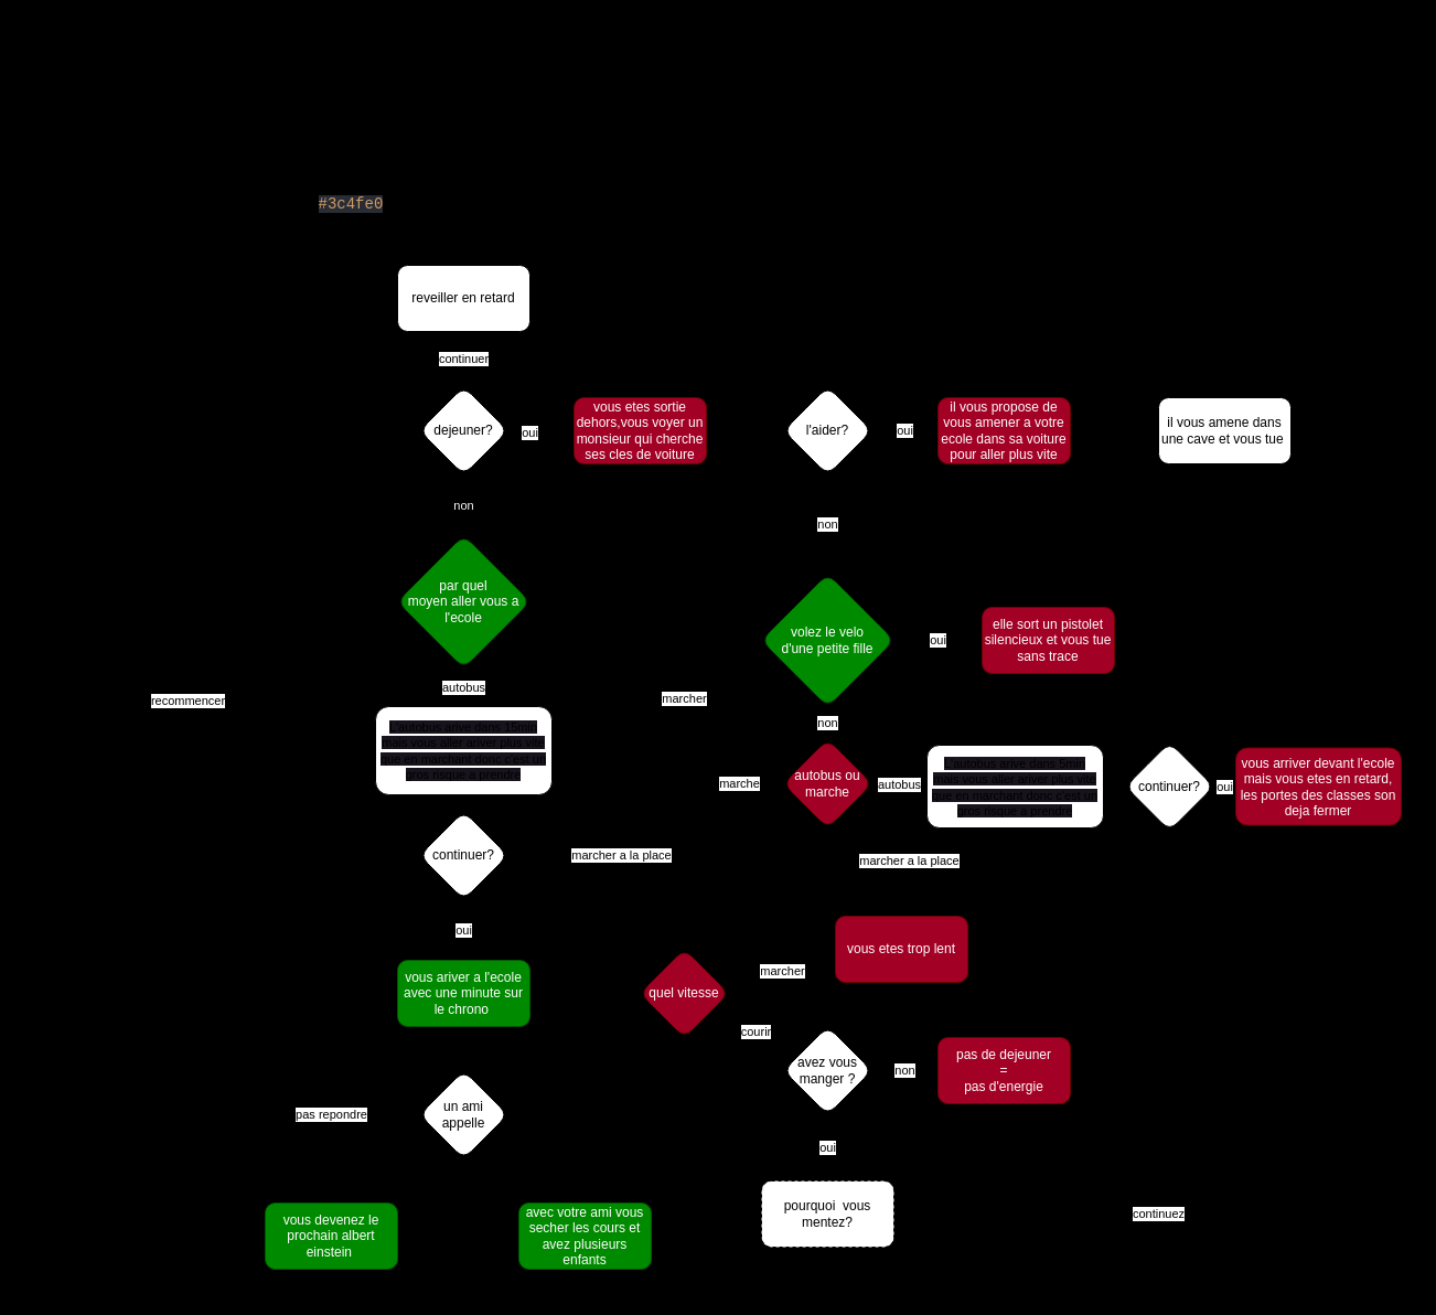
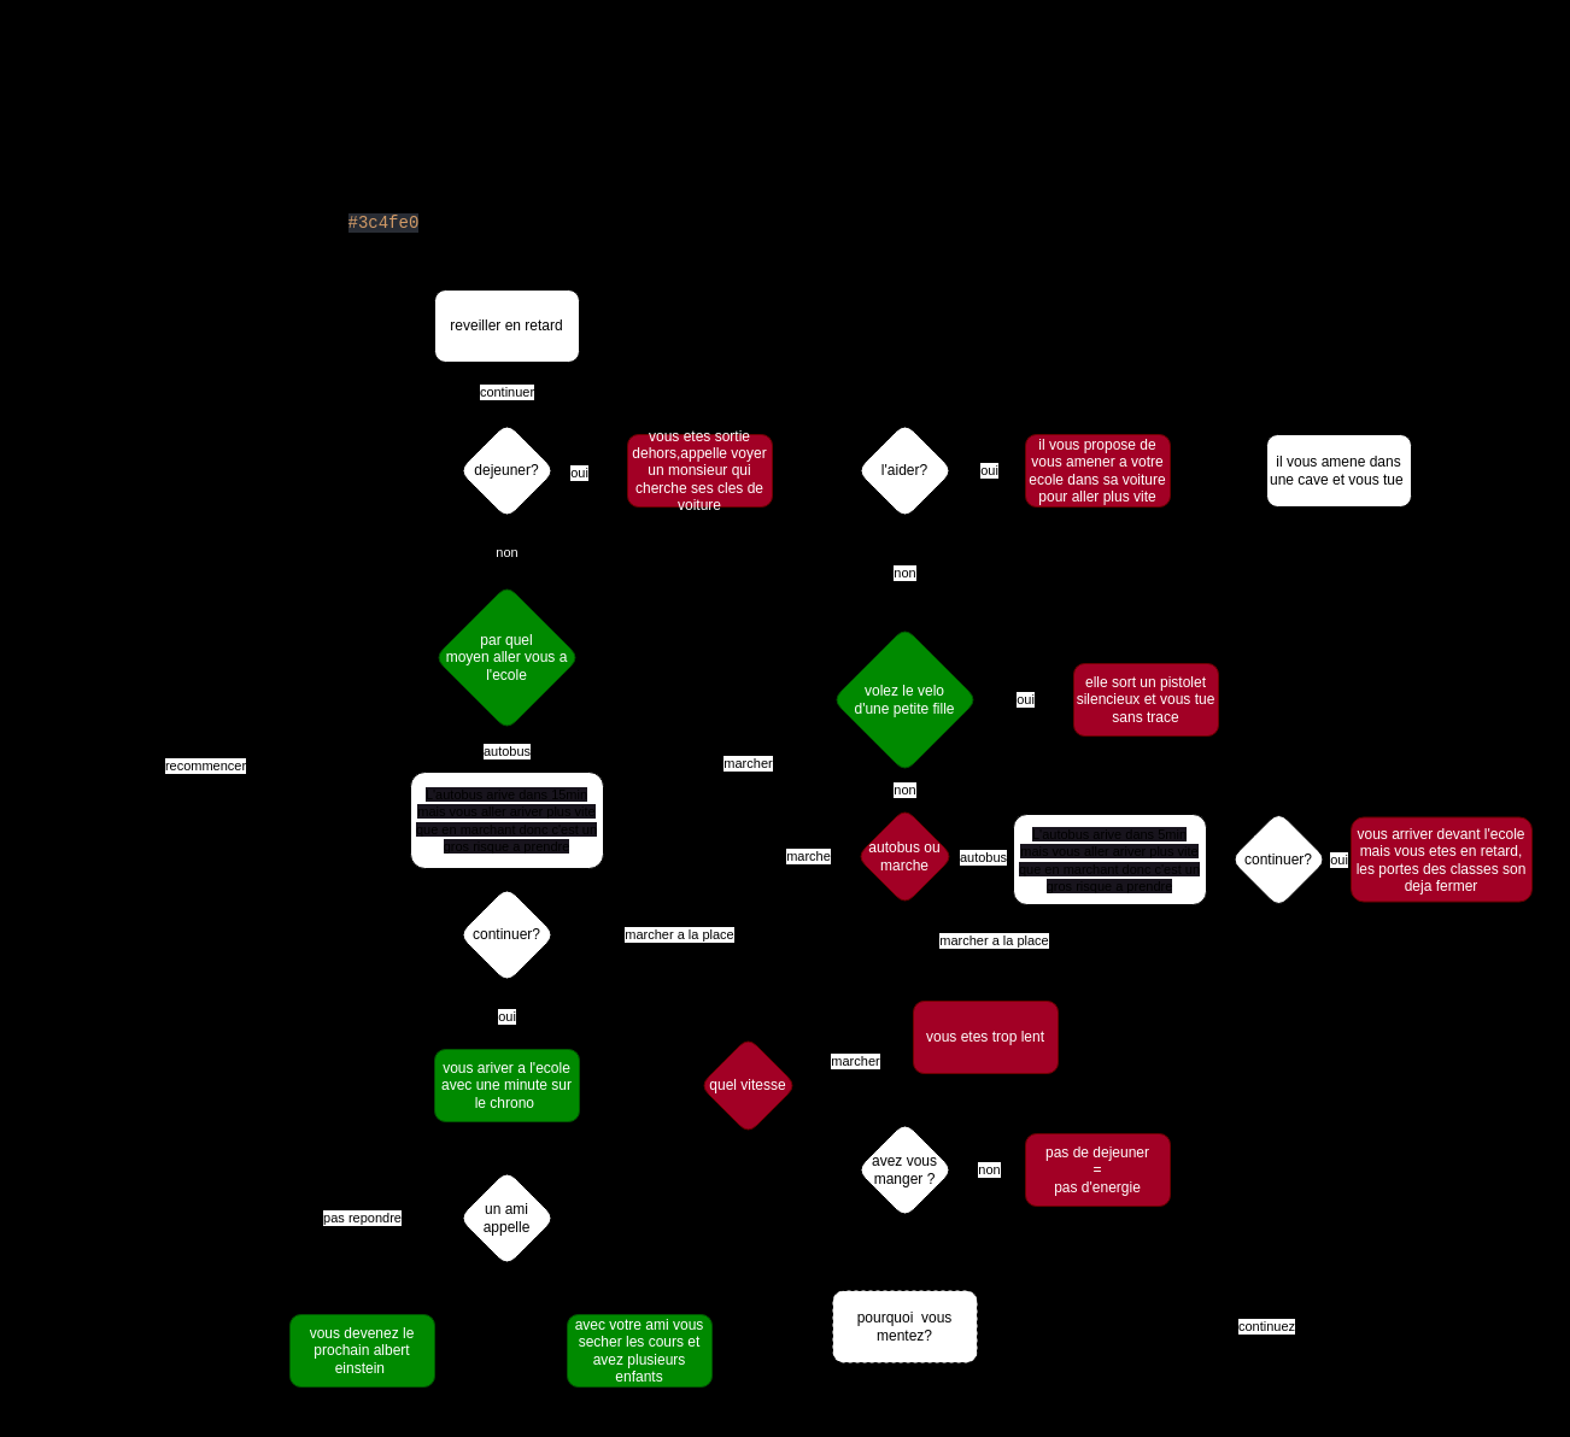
- <mxCell id="10" value="vous etes sortie dehors,vous voyer un monsieur qui cherche ses cles de voiture" style="whiteSpace=wrap;html=1;fillColor=#a20025;fontColor=#ffffff;strokeColor=#6F0000;rounded=1;" parent="1" vertex="1"><mxGeometry x="520" y="360" width="120" height="60" as="geometry" /></mxCell>
+ <mxCell id="10" value="vous etes sortie dehors,appelle voyer un monsieur qui cherche ses cles de voiture" style="whiteSpace=wrap;html=1;fillColor=#a20025;fontColor=#ffffff;strokeColor=#6F0000;rounded=1;" parent="1" vertex="1"><mxGeometry x="520" y="360" width="120" height="60" as="geometry" /></mxCell>
- <mxCell id="34" value="courir" style="edgeStyle=orthogonalEdgeStyle;html=1;exitX=1;exitY=1;exitDx=0;exitDy=0;entryX=0;entryY=0.5;entryDx=0;entryDy=0;" parent="1" source="35" target="48" edge="1"><mxGeometry relative="1" as="geometry"><mxPoint x="720" y="940" as="targetPoint" /></mxGeometry></mxCell>
- <mxCell id="47" value="oui" style="edgeStyle=none;html=1;" edge="1" parent="1" source="48" target="60"><mxGeometry relative="1" as="geometry" /></mxCell>
